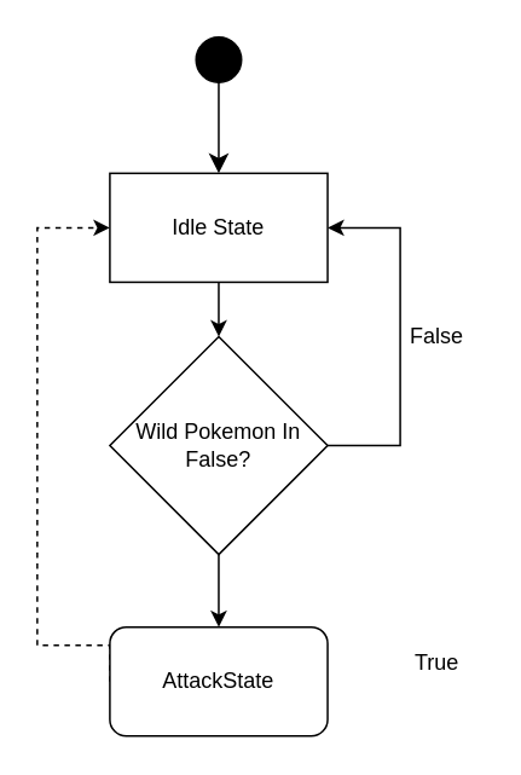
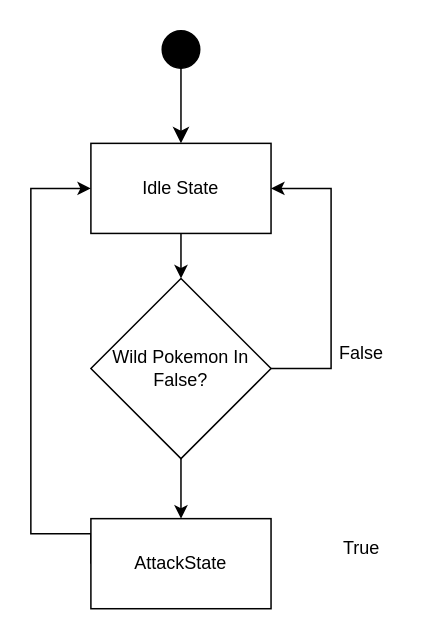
- <mxCell id="9" value="False" style="text;html=1;align=center;verticalAlign=middle;resizable=0;points=[];autosize=1;strokeColor=none;fillColor=none;" vertex="1" parent="1"><mxGeometry x="215" y="170" width="50" height="30" as="geometry" /></mxCell>
+ <mxCell id="9" value="False" style="text;html=1;align=center;verticalAlign=middle;resizable=0;points=[];autosize=1;strokeColor=none;fillColor=none;" vertex="1" parent="1"><mxGeometry x="215" y="220" width="50" height="30" as="geometry" /></mxCell>
- <mxCell id="10" style="edgeStyle=orthogonalEdgeStyle;rounded=0;orthogonalLoop=1;jettySize=auto;html=1;exitX=0;exitY=0.5;exitDx=0;exitDy=0;entryX=0;entryY=0.5;entryDx=0;entryDy=0;endArrow=classic;endFill=1;dashed=1;" edge="1" parent="1" source="11" target="5"><mxGeometry relative="1" as="geometry"><Array as="points"><mxPoint x="20" y="355" /><mxPoint x="20" y="125" /></Array></mxGeometry></mxCell>
+ <mxCell id="10" style="edgeStyle=orthogonalEdgeStyle;rounded=0;orthogonalLoop=1;jettySize=auto;html=1;exitX=0;exitY=0.5;exitDx=0;exitDy=0;entryX=0;entryY=0.5;entryDx=0;entryDy=0;endArrow=classic;endFill=1;" edge="1" parent="1" source="11" target="5"><mxGeometry relative="1" as="geometry"><Array as="points"><mxPoint x="20" y="355" /><mxPoint x="20" y="125" /></Array></mxGeometry></mxCell>
- <mxCell id="11" value="AttackState" style="whiteSpace=wrap;html=1;fillColor=#FFFFFF;rounded=1;" vertex="1" parent="1"><mxGeometry x="60" y="345" width="120" height="60" as="geometry" /></mxCell>
+ <mxCell id="11" value="AttackState" style="rounded=0;whiteSpace=wrap;html=1;fillColor=#FFFFFF;" vertex="1" parent="1"><mxGeometry x="60" y="345" width="120" height="60" as="geometry" /></mxCell>
